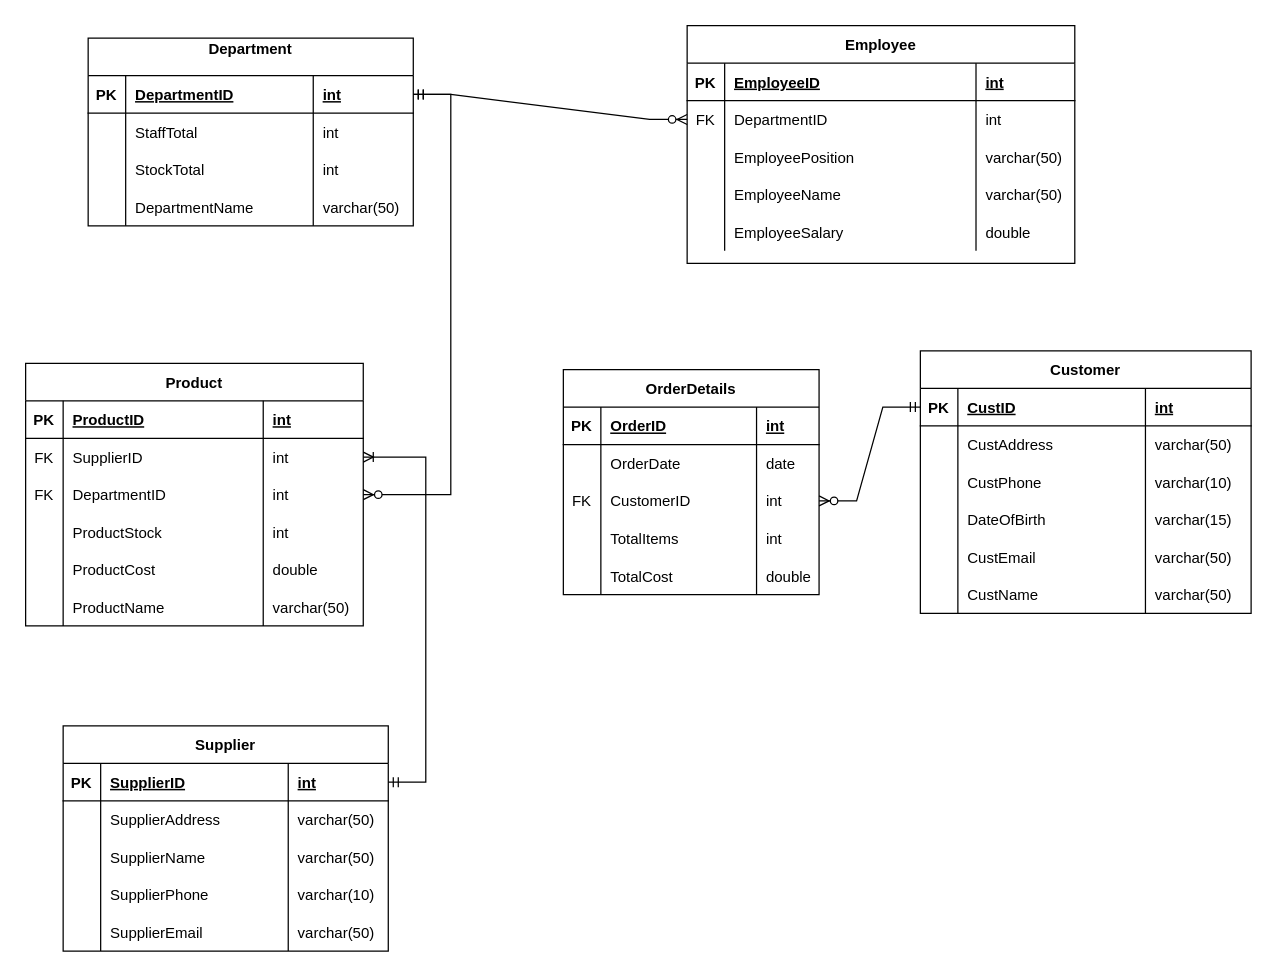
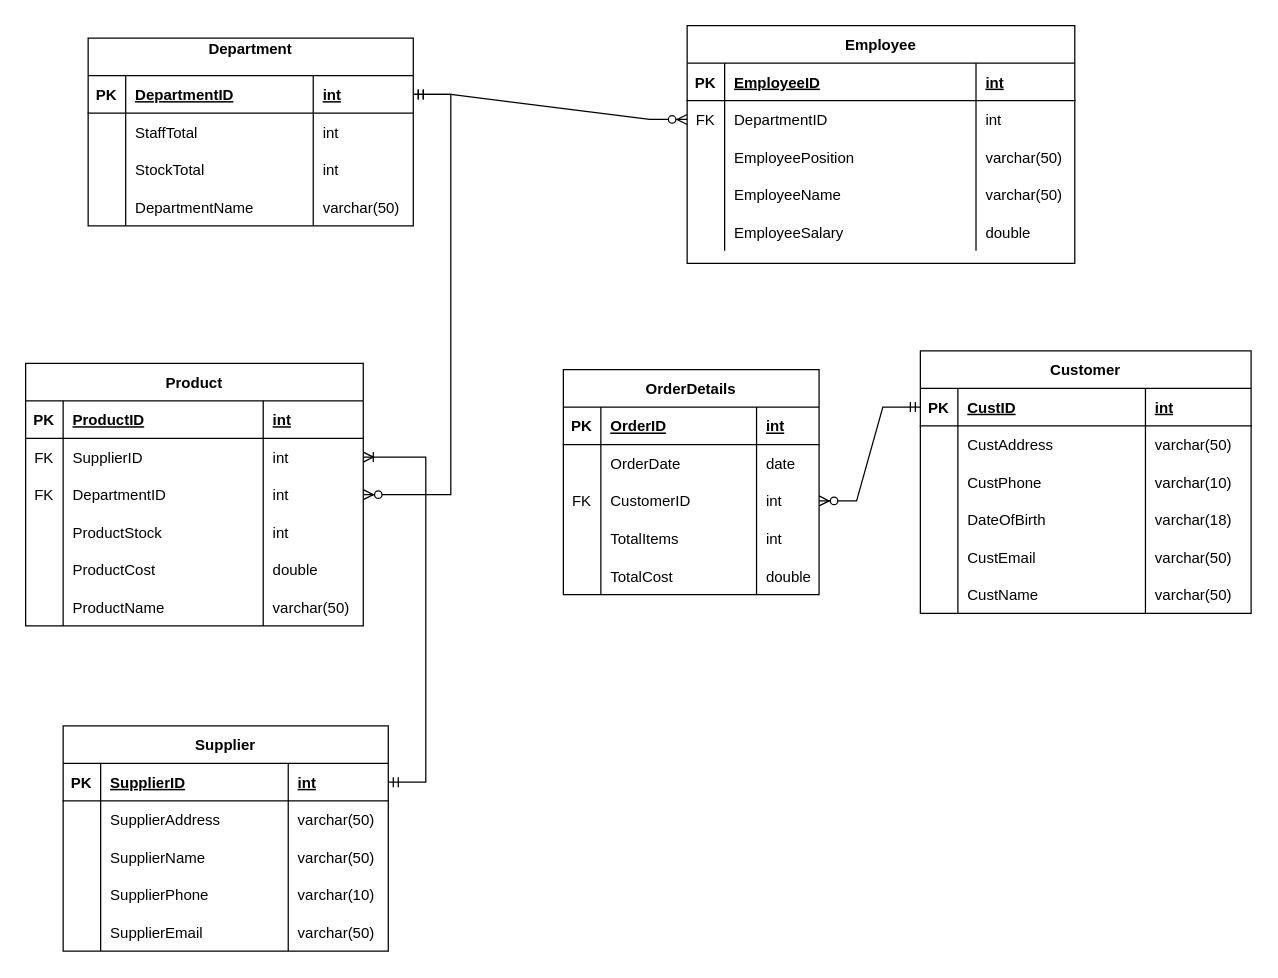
- <mxCell id="18" value="varchar(15)" style="shape=partialRectangle;connectable=0;fillColor=none;top=0;left=0;bottom=0;right=0;align=left;spacingLeft=6;overflow=hidden;" vertex="1" parent="15"><mxGeometry x="180" width="84.5" height="30" as="geometry"><mxRectangle width="84.5" height="30" as="alternateBounds" /></mxGeometry></mxCell>
+ <mxCell id="18" value="varchar(18)" style="shape=partialRectangle;connectable=0;fillColor=none;top=0;left=0;bottom=0;right=0;align=left;spacingLeft=6;overflow=hidden;" vertex="1" parent="15"><mxGeometry x="180" width="84.5" height="30" as="geometry"><mxRectangle width="84.5" height="30" as="alternateBounds" /></mxGeometry></mxCell>
